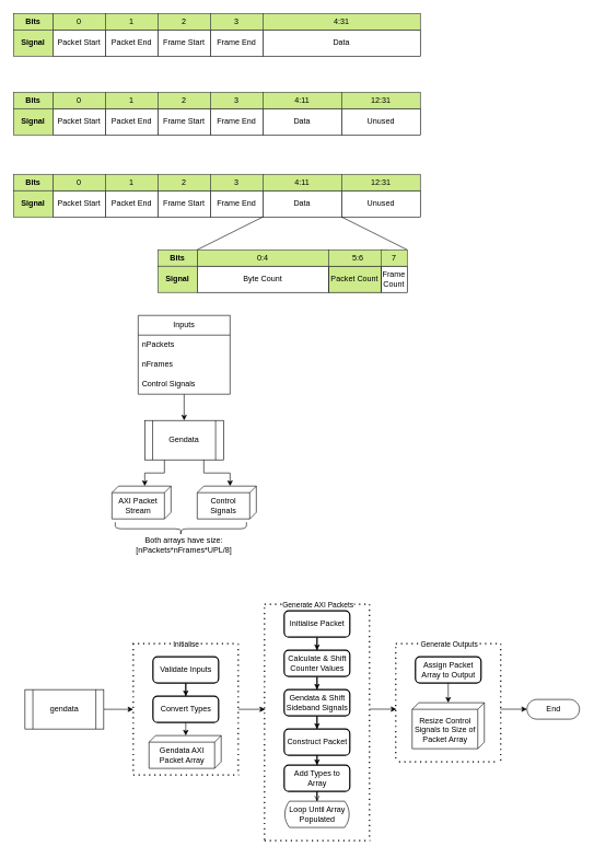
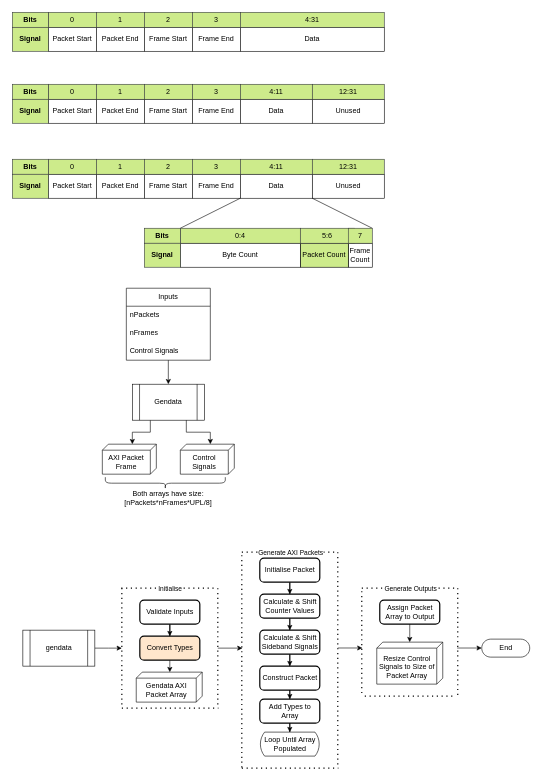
- <mxCell id="71" value="AXI Packet Stream" style="text;html=1;align=center;verticalAlign=middle;whiteSpace=wrap;rounded=0;" vertex="1" parent="69"><mxGeometry y="15" width="80" height="30" as="geometry" /></mxCell>
+ <mxCell id="71" value="AXI Packet Frame" style="text;html=1;align=center;verticalAlign=middle;whiteSpace=wrap;rounded=0;" vertex="1" parent="69"><mxGeometry y="15" width="80" height="30" as="geometry" /></mxCell>
- <mxCell id="91" value="Gendata &amp;amp; Shift Sideband Signals" style="rounded=1;whiteSpace=wrap;html=1;absoluteArcSize=1;arcSize=14;strokeWidth=2;" vertex="1" parent="1"><mxGeometry x="432.5" y="1050" width="100" height="40" as="geometry" /></mxCell>
+ <mxCell id="91" value="Calculate &amp;amp; Shift Sideband Signals" style="rounded=1;whiteSpace=wrap;html=1;absoluteArcSize=1;arcSize=14;strokeWidth=2;" vertex="1" parent="1"><mxGeometry x="432.5" y="1050" width="100" height="40" as="geometry" /></mxCell>
- <mxCell id="80" value="Convert Types" style="rounded=1;whiteSpace=wrap;html=1;absoluteArcSize=1;arcSize=14;strokeWidth=2;" vertex="1" parent="1"><mxGeometry x="232.5" y="1060" width="100" height="40" as="geometry" /></mxCell>
+ <mxCell id="80" value="Convert Types" style="rounded=1;whiteSpace=wrap;html=1;absoluteArcSize=1;arcSize=14;strokeWidth=2;fillColor=#ffe6cc;" vertex="1" parent="1"><mxGeometry x="232.5" y="1060" width="100" height="40" as="geometry" /></mxCell>
- <mxCell id="95" value="" style="edgeStyle=orthogonalEdgeStyle;rounded=0;orthogonalLoop=1;jettySize=auto;html=1;endArrow=open;" edge="1" parent="1" source="96" target="97"><mxGeometry relative="1" as="geometry" /></mxCell>
+ <mxCell id="95" value="" style="edgeStyle=orthogonalEdgeStyle;rounded=0;orthogonalLoop=1;jettySize=auto;html=1;" edge="1" parent="1" source="96" target="97"><mxGeometry relative="1" as="geometry" /></mxCell>
